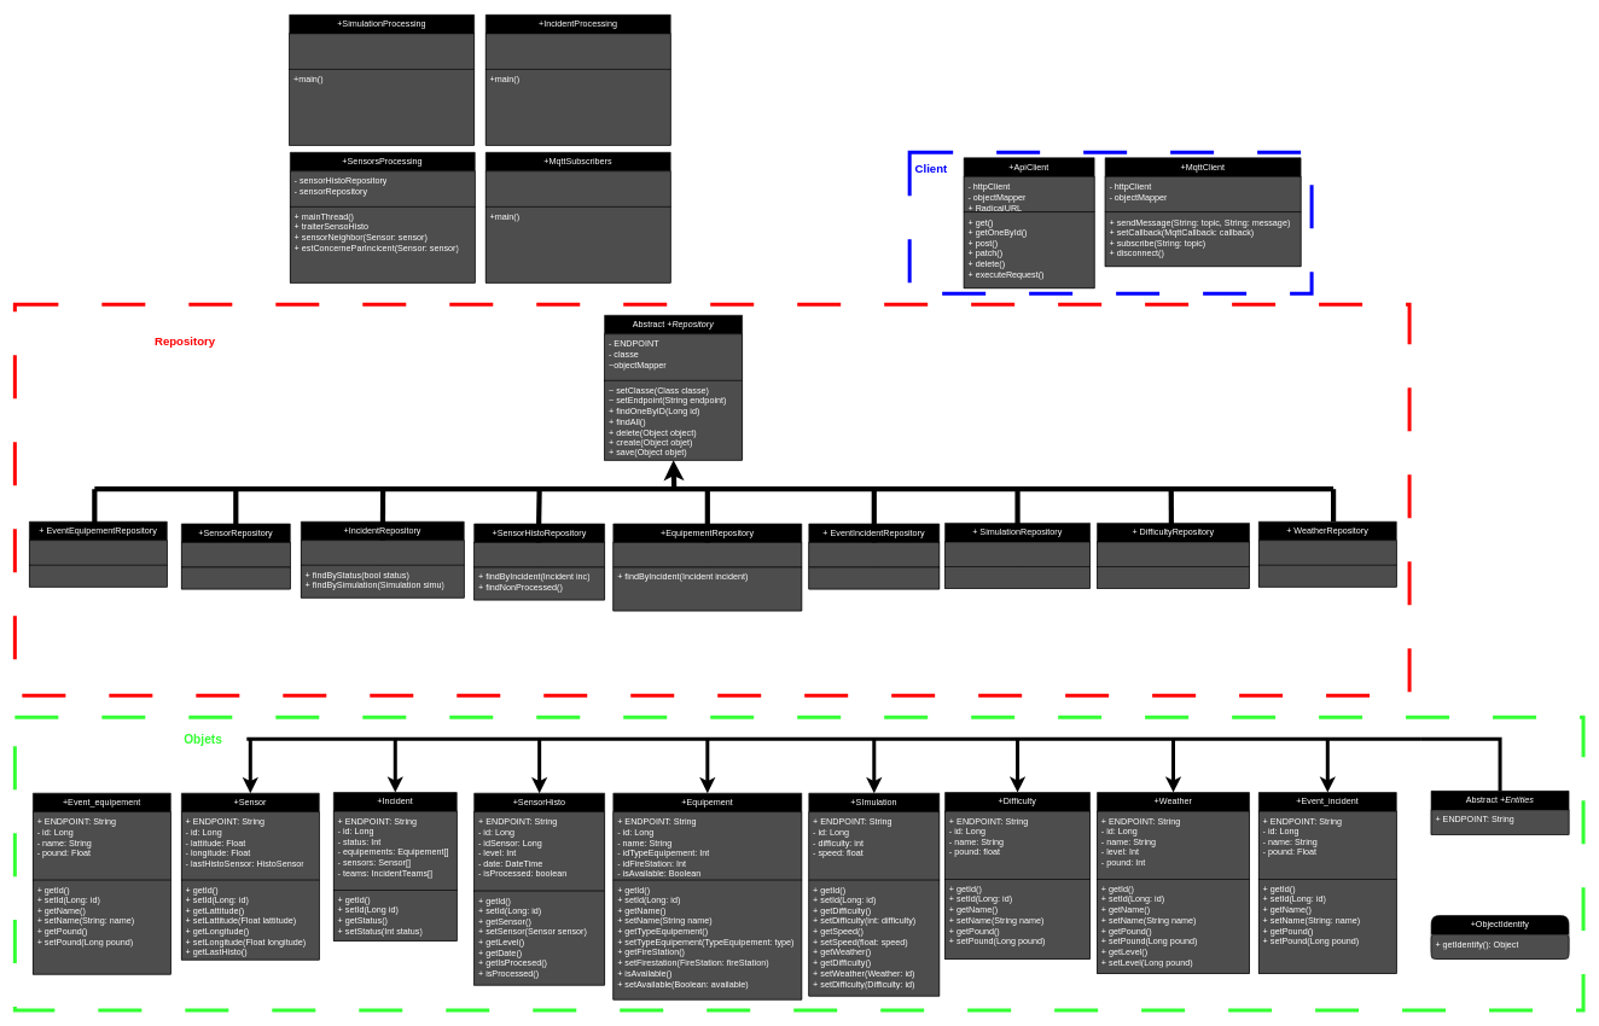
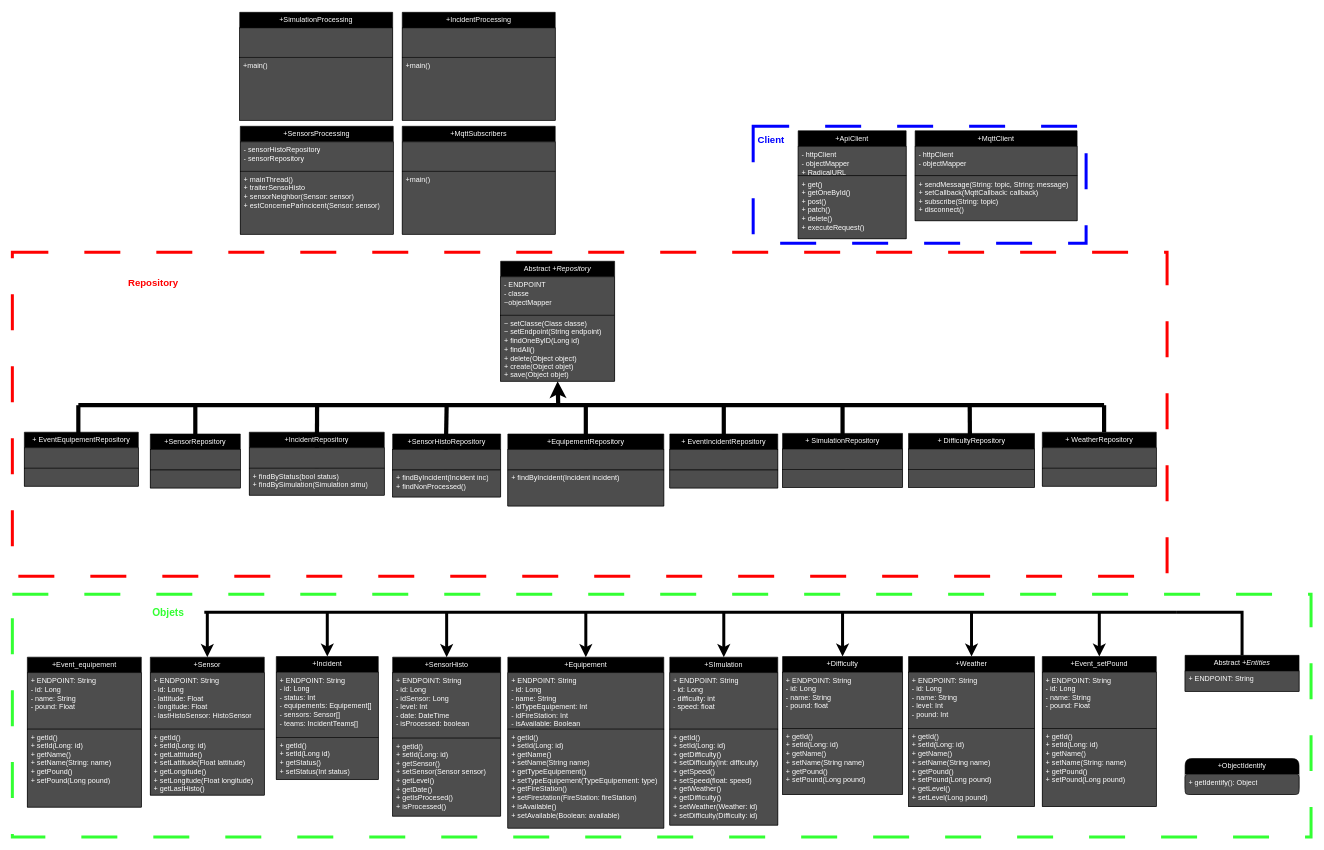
- <mxCell id="8" value="&lt;font color=&quot;#ffffff&quot;&gt;+Event_incident&lt;/font&gt;" style="swimlane;fontStyle=0;childLayout=stackLayout;horizontal=1;startSize=26;fillColor=#000000;horizontalStack=0;resizeParent=1;resizeParentMax=0;resizeLast=0;collapsible=1;marginBottom=0;whiteSpace=wrap;html=1;" vertex="1" parent="1"><mxGeometry x="1737" y="1094" width="190" height="250" as="geometry"><mxRectangle x="230" y="30" width="110" height="30" as="alternateBounds" /></mxGeometry></mxCell>
+ <mxCell id="8" value="&lt;font color=&quot;#ffffff&quot;&gt;+Event_setPound&lt;/font&gt;" style="swimlane;fontStyle=0;childLayout=stackLayout;horizontal=1;startSize=26;fillColor=#000000;horizontalStack=0;resizeParent=1;resizeParentMax=0;resizeLast=0;collapsible=1;marginBottom=0;whiteSpace=wrap;html=1;" vertex="1" parent="1"><mxGeometry x="1737" y="1094" width="190" height="250" as="geometry"><mxRectangle x="230" y="30" width="110" height="30" as="alternateBounds" /></mxGeometry></mxCell>
